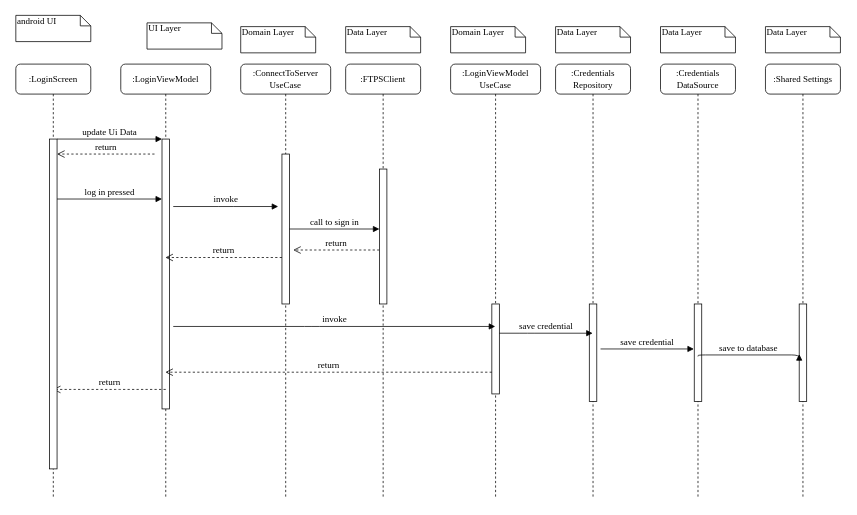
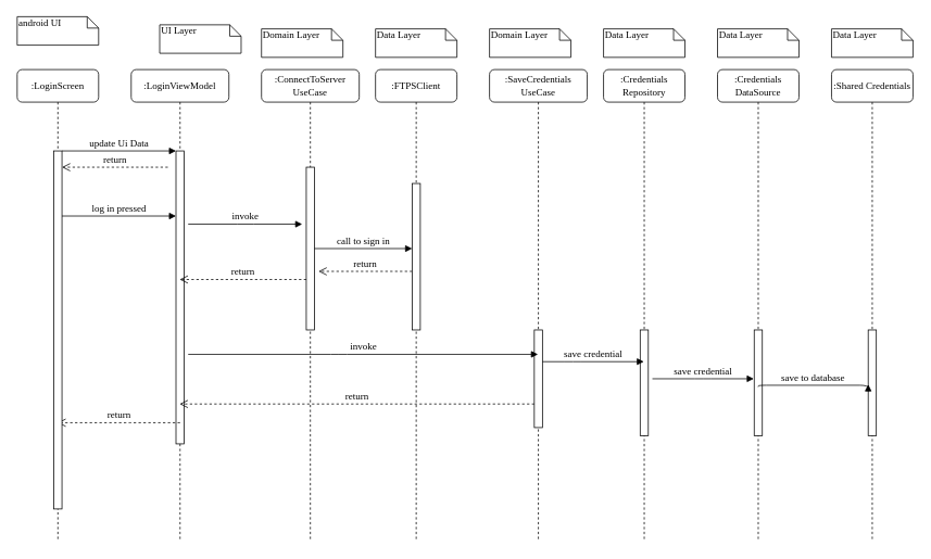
- <mxCell id="10" value=":LoginViewModel&lt;br&gt;UseCase" style="shape=umlLifeline;perimeter=lifelinePerimeter;whiteSpace=wrap;html=1;container=1;collapsible=0;recursiveResize=0;outlineConnect=0;rounded=1;shadow=0;comic=0;labelBackgroundColor=none;strokeWidth=1;fontFamily=Verdana;fontSize=12;align=center;" parent="1" vertex="1"><mxGeometry x="600" y="85" width="120" height="580" as="geometry" /></mxCell>
+ <mxCell id="10" value=":SaveCredentials&lt;br&gt;UseCase" style="shape=umlLifeline;perimeter=lifelinePerimeter;whiteSpace=wrap;html=1;container=1;collapsible=0;recursiveResize=0;outlineConnect=0;rounded=1;shadow=0;comic=0;labelBackgroundColor=none;strokeWidth=1;fontFamily=Verdana;fontSize=12;align=center;" parent="1" vertex="1"><mxGeometry x="600" y="85" width="120" height="580" as="geometry" /></mxCell>
- <mxCell id="34" value=":Shared Settings" style="shape=umlLifeline;perimeter=lifelinePerimeter;whiteSpace=wrap;html=1;container=1;collapsible=0;recursiveResize=0;outlineConnect=0;rounded=1;shadow=0;comic=0;labelBackgroundColor=none;strokeWidth=1;fontFamily=Verdana;fontSize=12;align=center;" vertex="1" parent="1"><mxGeometry x="1020" y="85" width="100" height="580" as="geometry" /></mxCell>
+ <mxCell id="34" value=":Shared Credentials" style="shape=umlLifeline;perimeter=lifelinePerimeter;whiteSpace=wrap;html=1;container=1;collapsible=0;recursiveResize=0;outlineConnect=0;rounded=1;shadow=0;comic=0;labelBackgroundColor=none;strokeWidth=1;fontFamily=Verdana;fontSize=12;align=center;" vertex="1" parent="1"><mxGeometry x="1020" y="85" width="100" height="580" as="geometry" /></mxCell>
